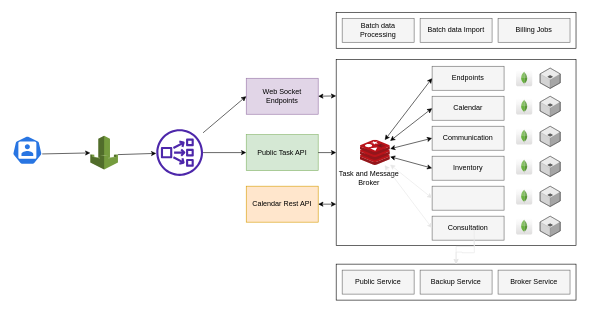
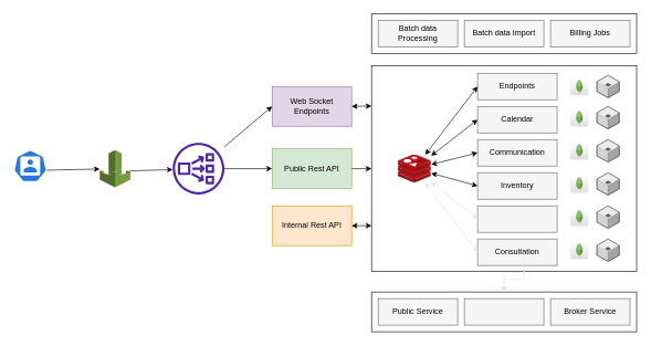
- <mxCell id="13" value="Public Task API" style="text;html=1;strokeColor=none;fillColor=none;align=center;verticalAlign=middle;whiteSpace=wrap;rounded=0;" vertex="1" parent="1"><mxGeometry x="410" y="239" width="120" height="30" as="geometry" /></mxCell>
+ <mxCell id="13" value="Public Rest API" style="text;html=1;strokeColor=none;fillColor=none;align=center;verticalAlign=middle;whiteSpace=wrap;rounded=0;" vertex="1" parent="1"><mxGeometry x="410" y="239" width="120" height="30" as="geometry" /></mxCell>
- <mxCell id="28" value="Task and Message Broker" style="text;html=1;strokeColor=none;fillColor=none;align=center;verticalAlign=middle;whiteSpace=wrap;rounded=0;" vertex="1" parent="1"><mxGeometry x="560" y="282" width="110" height="30" as="geometry" /></mxCell>
- <mxCell id="14" value="Calendar Rest API" style="text;html=1;strokeColor=none;fillColor=none;align=center;verticalAlign=middle;whiteSpace=wrap;rounded=0;" vertex="1" parent="1"><mxGeometry x="410" y="325" width="120" height="30" as="geometry" /></mxCell>
+ <mxCell id="14" value="Internal Rest API" style="text;html=1;strokeColor=none;fillColor=none;align=center;verticalAlign=middle;whiteSpace=wrap;rounded=0;" vertex="1" parent="1"><mxGeometry x="410" y="325" width="120" height="30" as="geometry" /></mxCell>
- <mxCell id="69" value="Backup Service" style="text;html=1;strokeColor=none;fillColor=none;align=center;verticalAlign=middle;whiteSpace=wrap;rounded=0;" vertex="1" parent="67"><mxGeometry x="5" y="10" width="110" height="20" as="geometry" /></mxCell>
